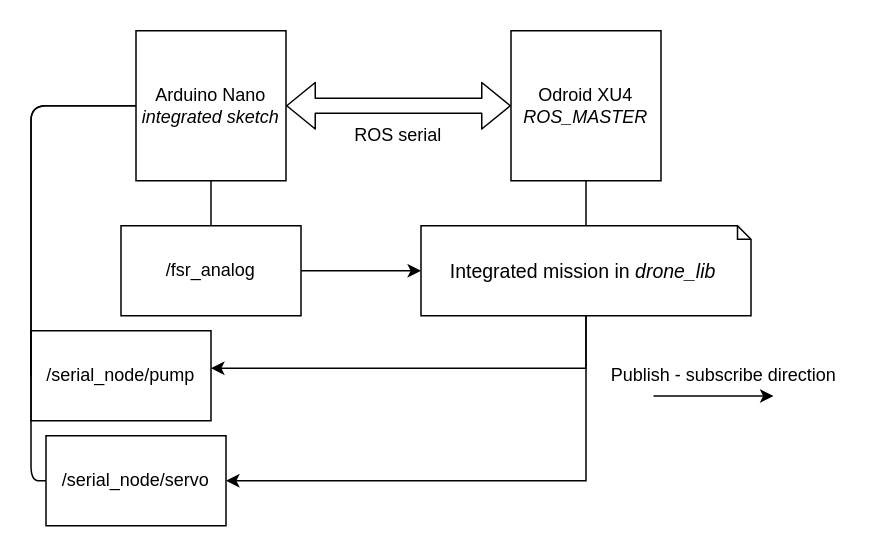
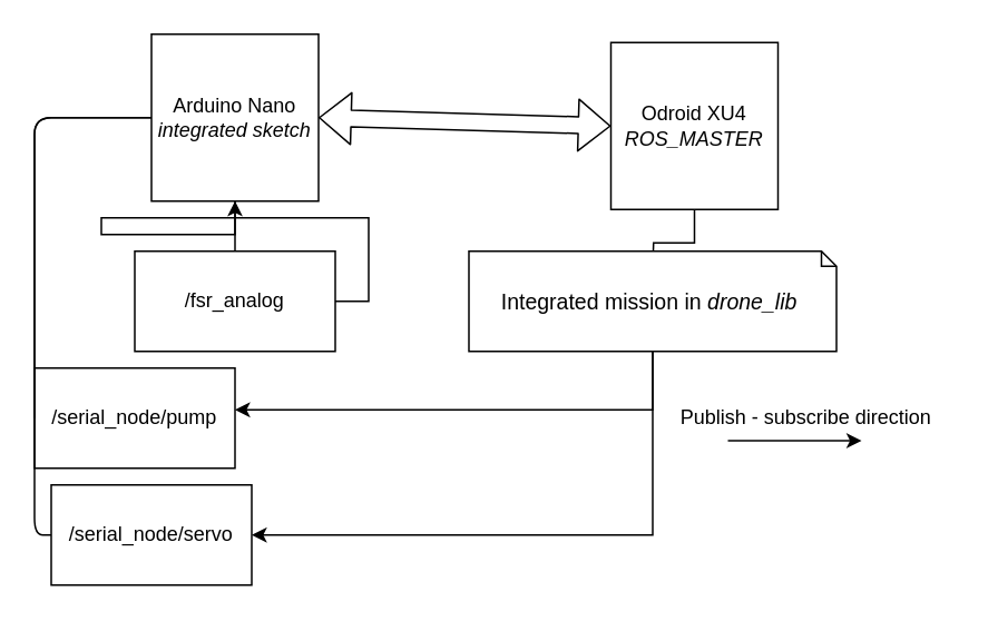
- <mxCell id="4" value="Odroid XU4&lt;br&gt;&lt;i&gt;ROS_MASTER&lt;/i&gt;&lt;br&gt;" style="whiteSpace=wrap;html=1;aspect=fixed;" parent="1" vertex="1"><mxGeometry x="340" y="20" width="100" height="100" as="geometry" /></mxCell>
+ <mxCell id="4" value="Odroid XU4&lt;br&gt;&lt;i&gt;ROS_MASTER&lt;/i&gt;&lt;br&gt;" style="whiteSpace=wrap;html=1;aspect=fixed;" parent="1" vertex="1"><mxGeometry x="365" y="25" width="100" height="100" as="geometry" /></mxCell>
- <mxCell id="5" value="ROS serial&lt;br&gt;" style="text;html=1;strokeColor=none;fillColor=none;align=center;verticalAlign=middle;whiteSpace=wrap;rounded=0;" parent="1" vertex="1"><mxGeometry x="225" y="80" width="80" height="20" as="geometry" /></mxCell>
- <mxCell id="9" style="edgeStyle=orthogonalEdgeStyle;rounded=0;orthogonalLoop=1;jettySize=auto;html=1;exitX=1;exitY=0.5;exitDx=0;exitDy=0;entryX=0;entryY=0.5;entryDx=0;entryDy=0;entryPerimeter=0;" parent="1" source="10" target="8" edge="1"><mxGeometry relative="1" as="geometry" /></mxCell>
+ <mxCell id="9" style="edgeStyle=orthogonalEdgeStyle;rounded=0;orthogonalLoop=1;jettySize=auto;html=1;exitX=1;exitY=0.5;exitDx=0;exitDy=0;" parent="1" source="10" target="2" edge="1"><mxGeometry relative="1" as="geometry" /></mxCell>
